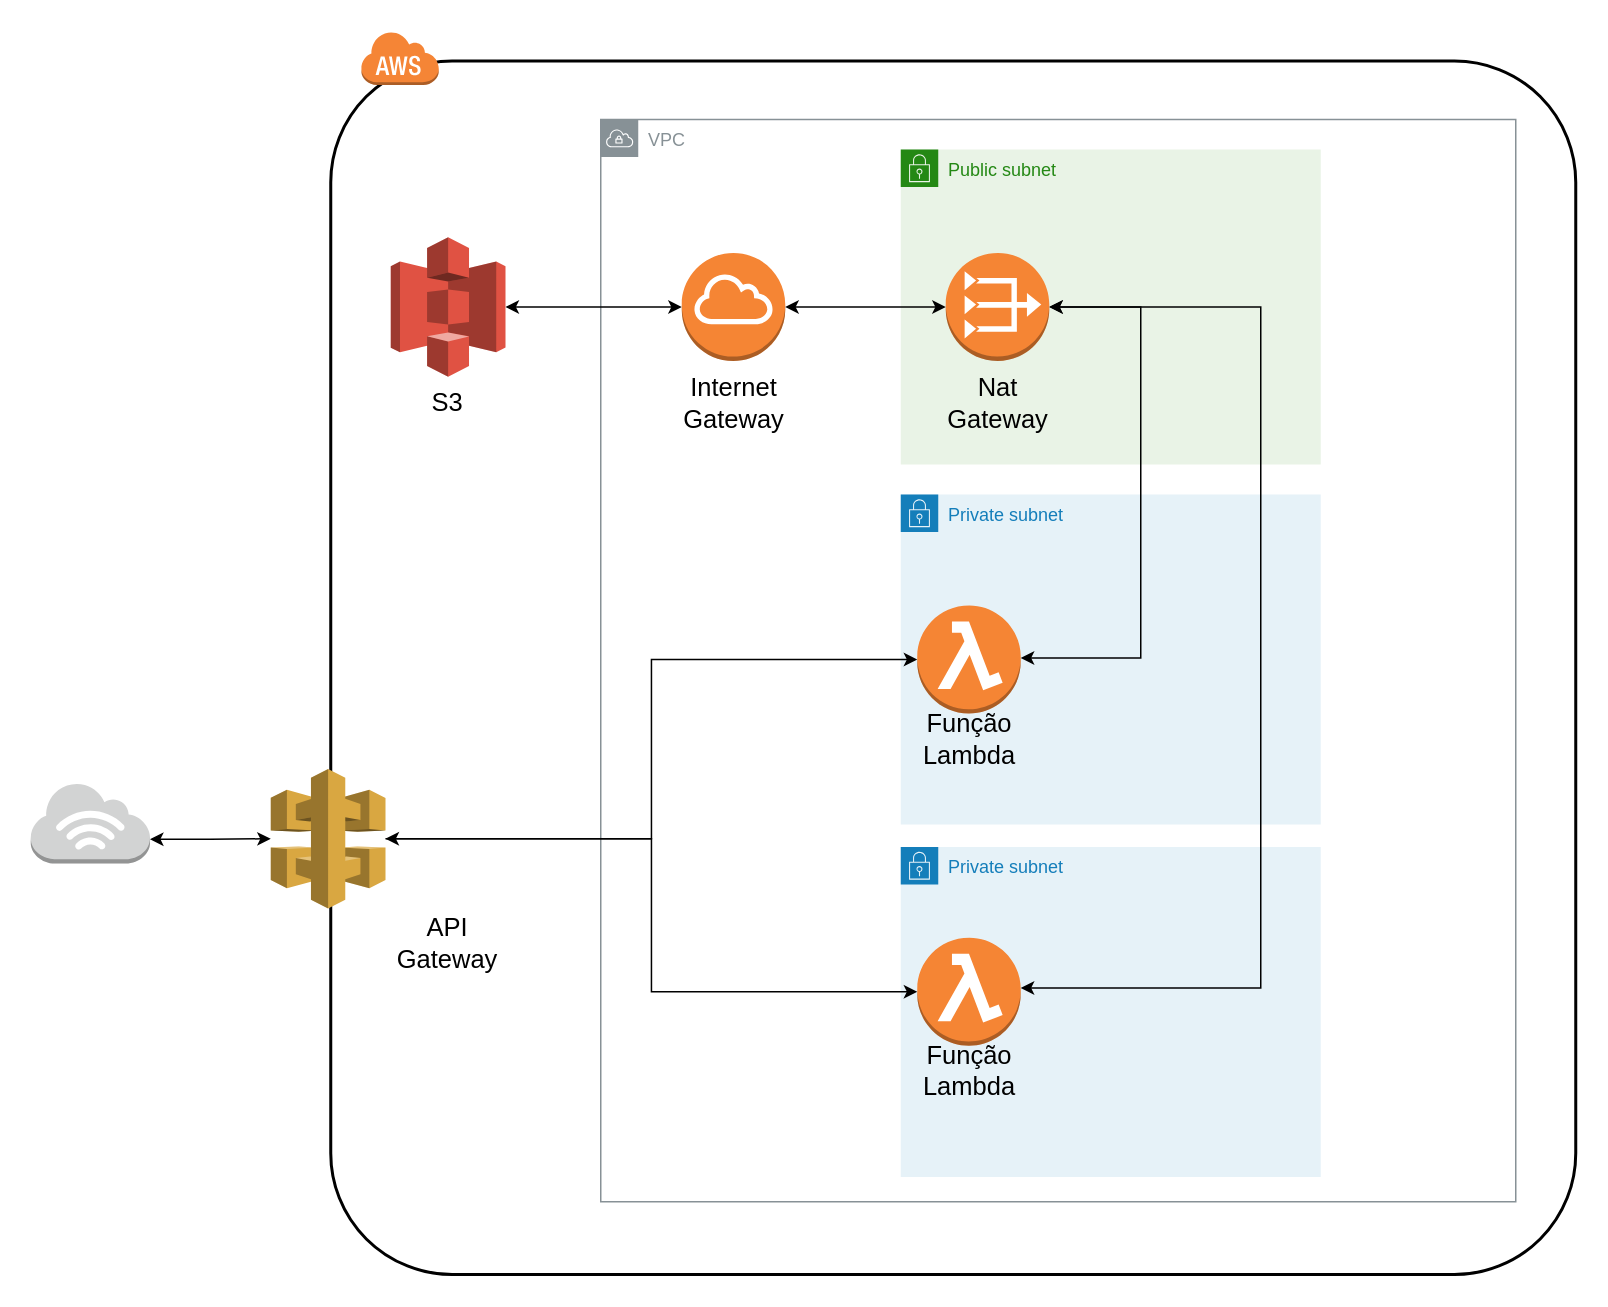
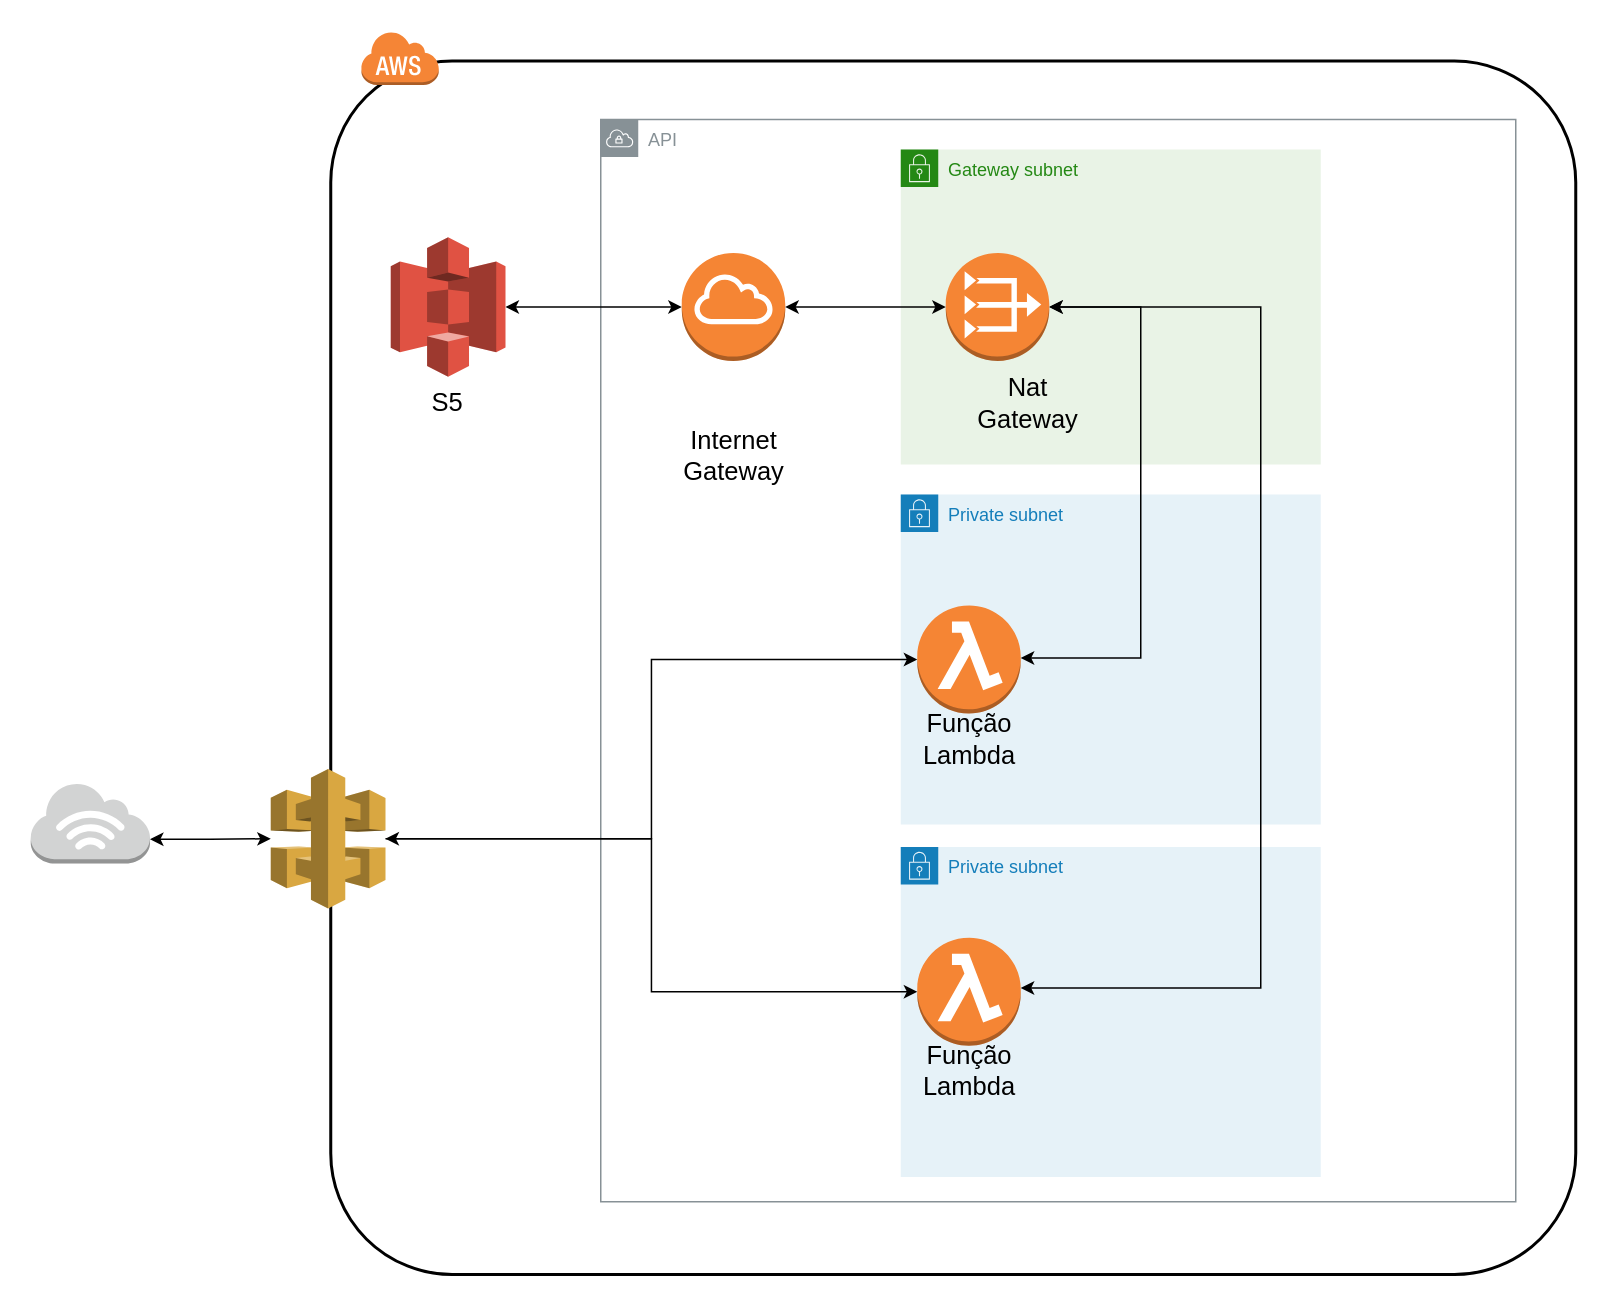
- <mxCell id="4" value="VPC" style="outlineConnect=0;gradientColor=none;html=1;whiteSpace=wrap;fontSize=12;fontStyle=0;shape=mxgraph.aws4.group;grIcon=mxgraph.aws4.group_vpc;strokeColor=#879196;fillColor=none;verticalAlign=top;align=left;spacingLeft=30;fontColor=#879196;dashed=0;" parent="1" vertex="1"><mxGeometry x="400" y="79" width="610" height="721.5" as="geometry" /></mxCell>
+ <mxCell id="4" value="API" style="outlineConnect=0;gradientColor=none;html=1;whiteSpace=wrap;fontSize=12;fontStyle=0;shape=mxgraph.aws4.group;grIcon=mxgraph.aws4.group_vpc;strokeColor=#879196;fillColor=none;verticalAlign=top;align=left;spacingLeft=30;fontColor=#879196;dashed=0;" parent="1" vertex="1"><mxGeometry x="400" y="79" width="610" height="721.5" as="geometry" /></mxCell>
- <mxCell id="9" value="Public subnet" style="points=[[0,0],[0.25,0],[0.5,0],[0.75,0],[1,0],[1,0.25],[1,0.5],[1,0.75],[1,1],[0.75,1],[0.5,1],[0.25,1],[0,1],[0,0.75],[0,0.5],[0,0.25]];outlineConnect=0;gradientColor=none;html=1;whiteSpace=wrap;fontSize=12;fontStyle=0;shape=mxgraph.aws4.group;grIcon=mxgraph.aws4.group_security_group;grStroke=0;strokeColor=#248814;fillColor=#E9F3E6;verticalAlign=top;align=left;spacingLeft=30;fontColor=#248814;dashed=0;" parent="1" vertex="1"><mxGeometry x="600" y="99" width="280" height="210" as="geometry" /></mxCell>
+ <mxCell id="9" value="Gateway subnet" style="points=[[0,0],[0.25,0],[0.5,0],[0.75,0],[1,0],[1,0.25],[1,0.5],[1,0.75],[1,1],[0.75,1],[0.5,1],[0.25,1],[0,1],[0,0.75],[0,0.5],[0,0.25]];outlineConnect=0;gradientColor=none;html=1;whiteSpace=wrap;fontSize=12;fontStyle=0;shape=mxgraph.aws4.group;grIcon=mxgraph.aws4.group_security_group;grStroke=0;strokeColor=#248814;fillColor=#E9F3E6;verticalAlign=top;align=left;spacingLeft=30;fontColor=#248814;dashed=0;" parent="1" vertex="1"><mxGeometry x="600" y="99" width="280" height="210" as="geometry" /></mxCell>
- <mxCell id="24" value="&lt;font style=&quot;font-size: 17px&quot;&gt;S3&lt;/font&gt;" style="text;html=1;strokeColor=none;fillColor=none;align=center;verticalAlign=middle;whiteSpace=wrap;rounded=0;" parent="1" vertex="1"><mxGeometry x="278.25" y="229" width="40" height="80" as="geometry" /></mxCell>
+ <mxCell id="24" value="&lt;font style=&quot;font-size: 17px&quot;&gt;S5&lt;/font&gt;" style="text;html=1;strokeColor=none;fillColor=none;align=center;verticalAlign=middle;whiteSpace=wrap;rounded=0;" parent="1" vertex="1"><mxGeometry x="278.25" y="229" width="40" height="80" as="geometry" /></mxCell>
- <mxCell id="23" value="&lt;font style=&quot;font-size: 17px&quot;&gt;Internet Gateway&lt;/font&gt;" style="text;html=1;strokeColor=none;fillColor=none;align=center;verticalAlign=middle;whiteSpace=wrap;rounded=0;" parent="1" vertex="1"><mxGeometry x="468.5" y="254" width="40" height="30" as="geometry" /></mxCell>
+ <mxCell id="23" value="&lt;font style=&quot;font-size: 17px&quot;&gt;Internet Gateway&lt;/font&gt;" style="text;html=1;strokeColor=none;fillColor=none;align=center;verticalAlign=middle;whiteSpace=wrap;rounded=0;" parent="1" vertex="1"><mxGeometry x="468.5" y="289" width="40" height="30" as="geometry" /></mxCell>
- <mxCell id="22" value="&lt;font style=&quot;font-size: 17px&quot;&gt;Nat Gateway&lt;/font&gt;" style="text;html=1;strokeColor=none;fillColor=none;align=center;verticalAlign=middle;whiteSpace=wrap;rounded=0;" parent="1" vertex="1"><mxGeometry x="644.5" y="254" width="40" height="30" as="geometry" /></mxCell>
+ <mxCell id="22" value="&lt;font style=&quot;font-size: 17px&quot;&gt;Nat Gateway&lt;/font&gt;" style="text;html=1;strokeColor=none;fillColor=none;align=center;verticalAlign=middle;whiteSpace=wrap;rounded=0;" parent="1" vertex="1"><mxGeometry x="664.5" y="254" width="40" height="30" as="geometry" /></mxCell>
- <mxCell id="20" value="&lt;font style=&quot;font-size: 17px&quot;&gt;API Gateway&lt;/font&gt;" style="text;html=1;strokeColor=none;fillColor=none;align=center;verticalAlign=middle;whiteSpace=wrap;rounded=0;" parent="1" vertex="1"><mxGeometry x="278.25" y="619" width="40" height="20" as="geometry" /></mxCell>
